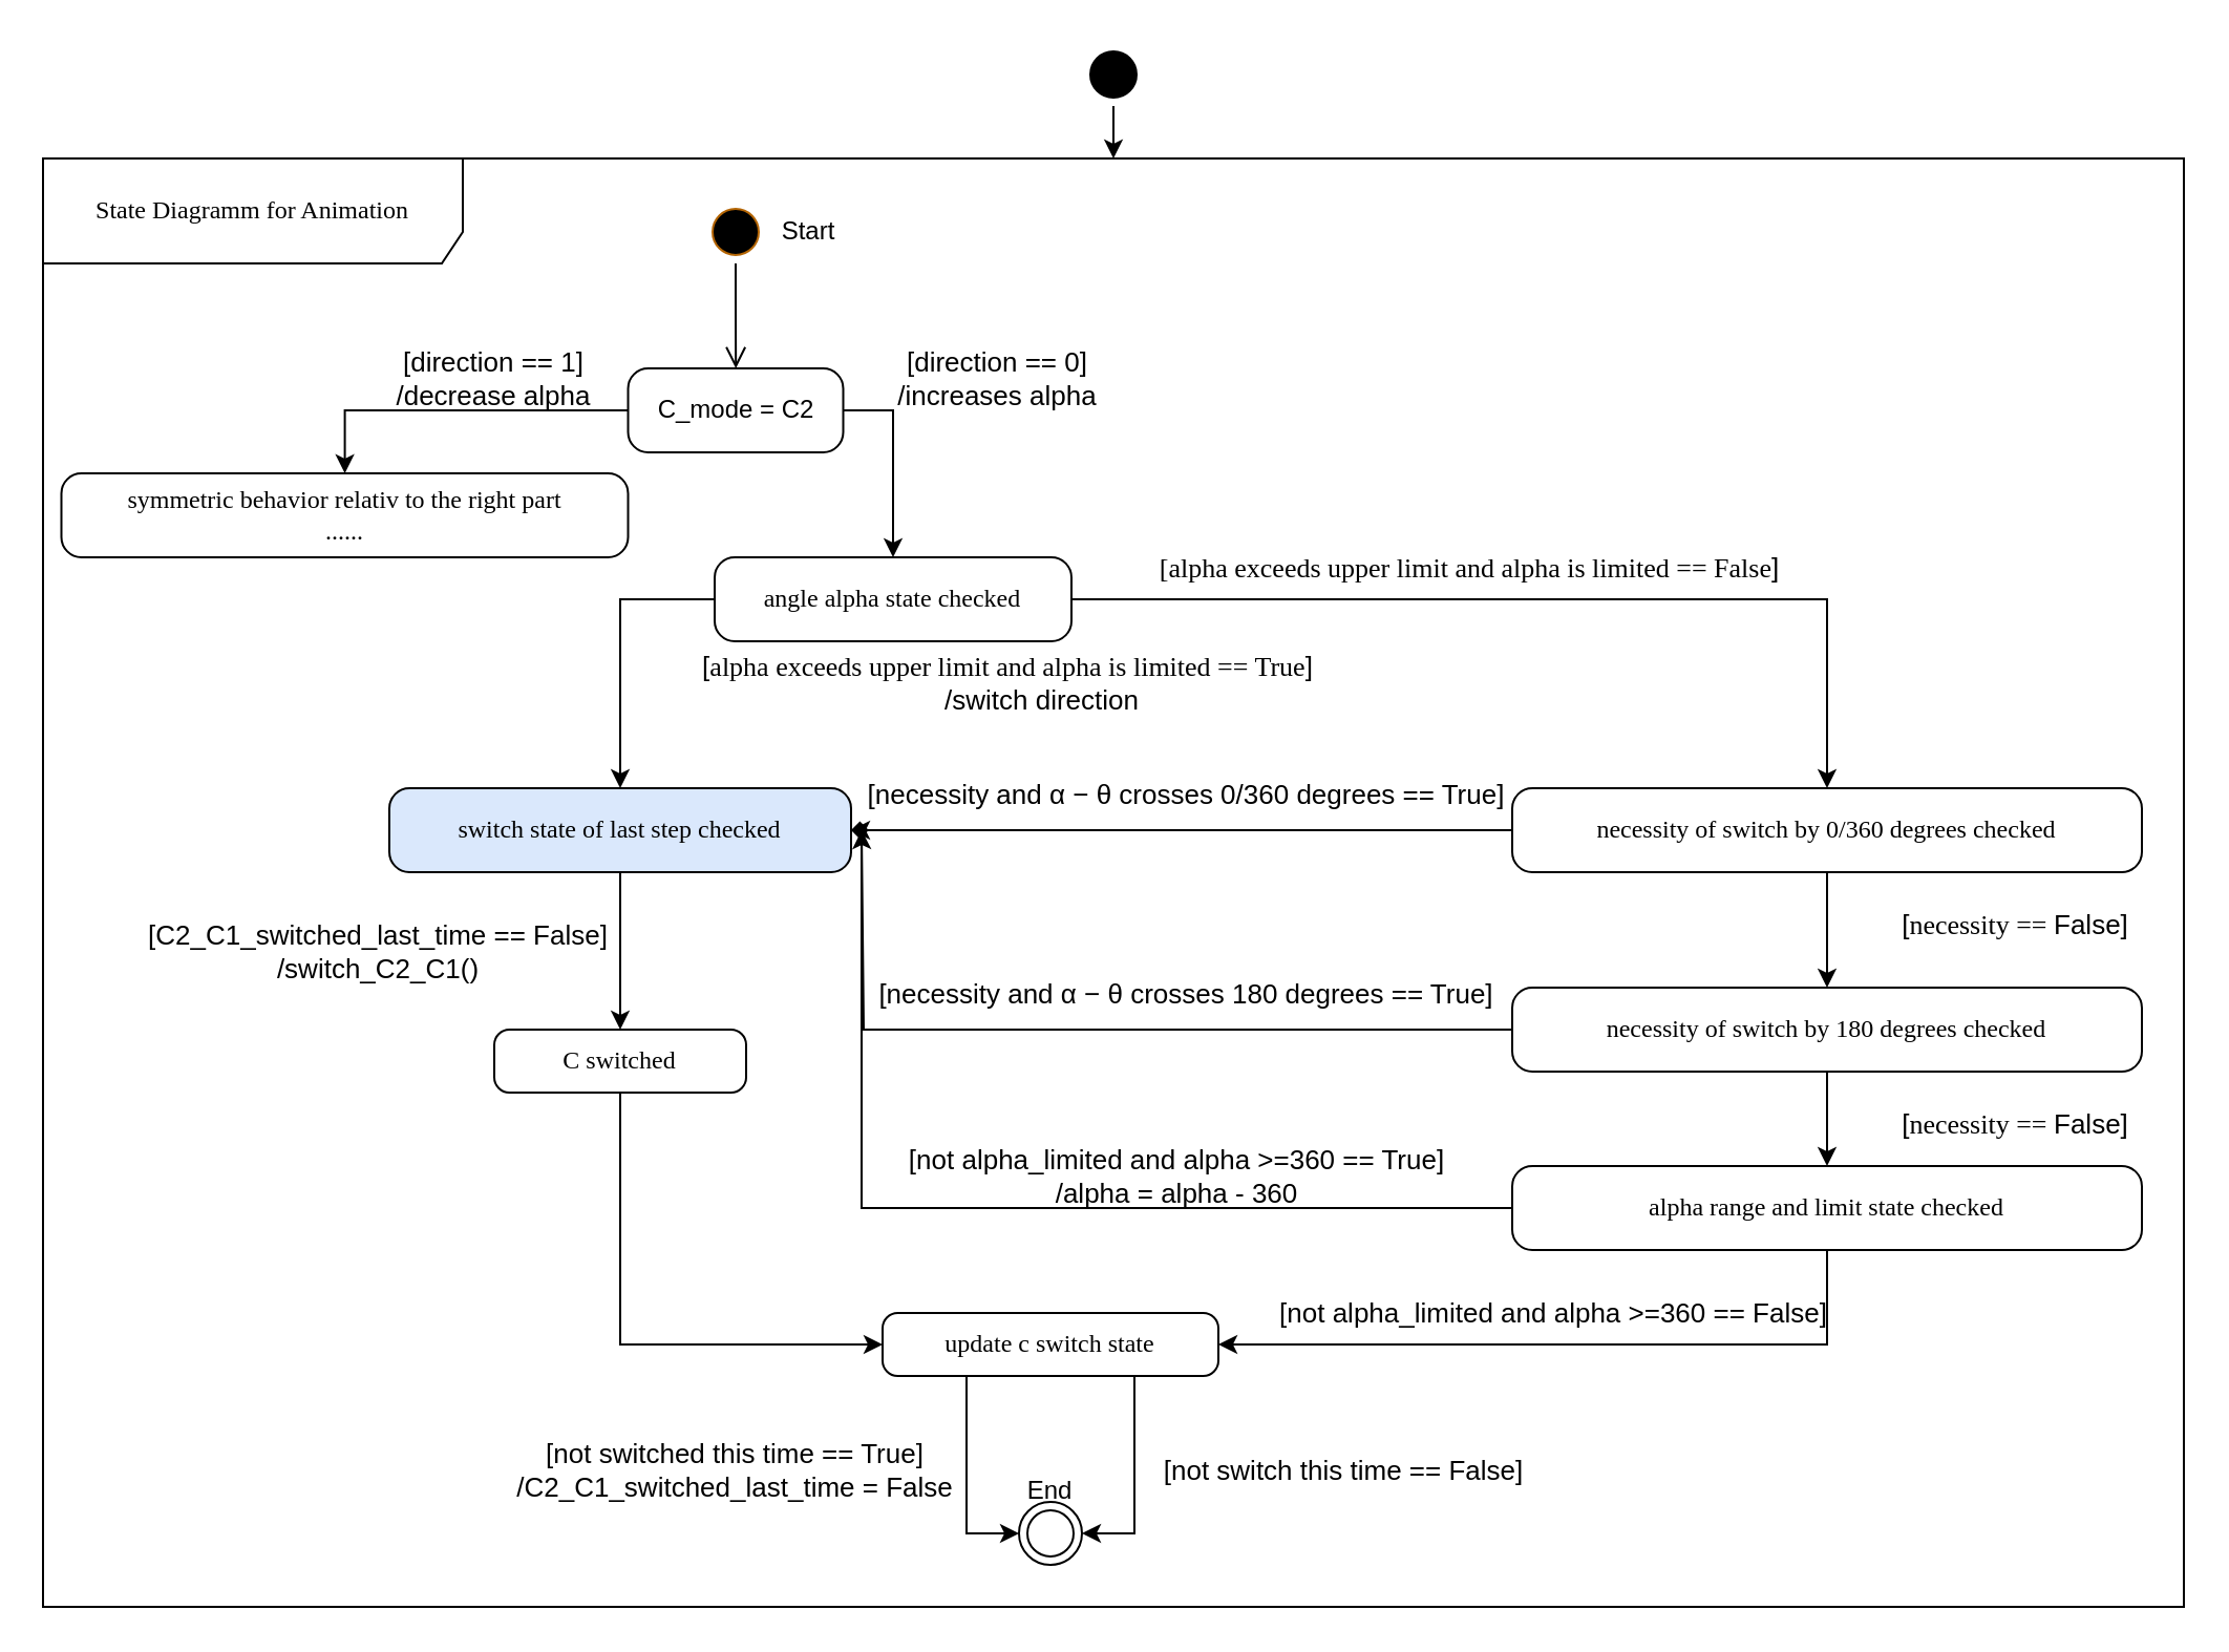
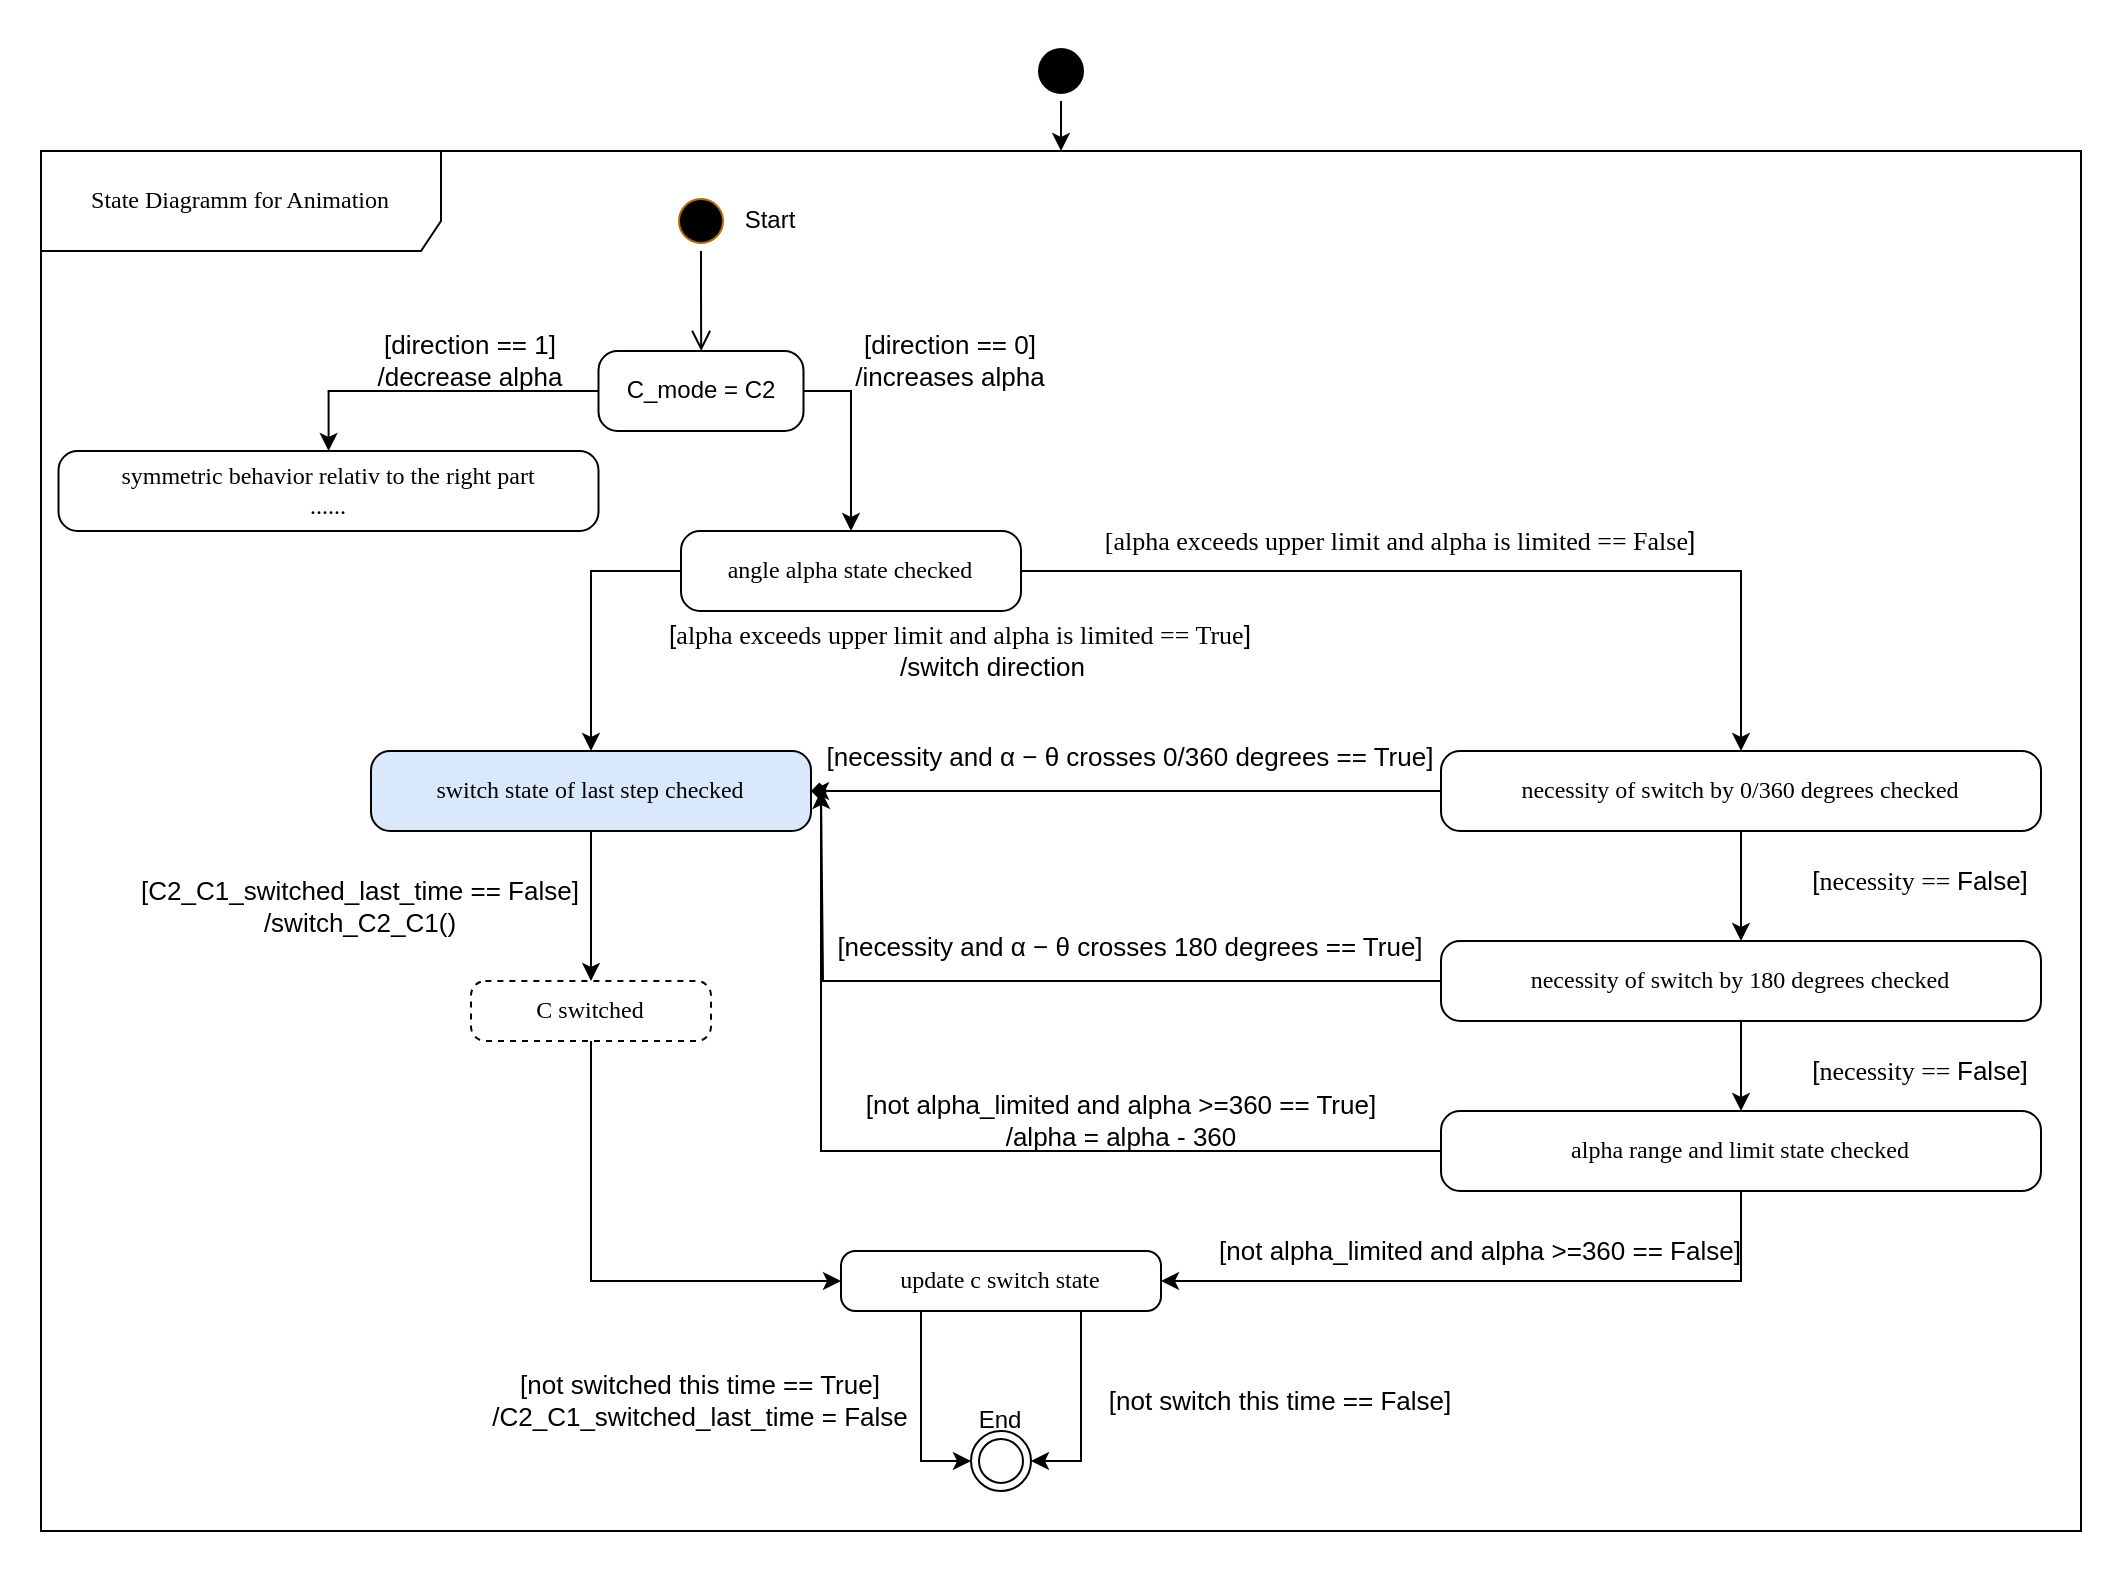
- <mxCell id="19" value="C switched" style="rounded=1;whiteSpace=wrap;html=1;arcSize=24;shadow=0;comic=0;labelBackgroundColor=none;fontFamily=Verdana;fontSize=12;align=center;" vertex="1" parent="1"><mxGeometry x="235" y="490" width="120" height="30" as="geometry" /></mxCell>
+ <mxCell id="19" value="C switched" style="rounded=1;whiteSpace=wrap;html=1;arcSize=24;shadow=0;comic=0;labelBackgroundColor=none;fontFamily=Verdana;fontSize=12;align=center;dashed=1;" vertex="1" parent="1"><mxGeometry x="235" y="490" width="120" height="30" as="geometry" /></mxCell>
